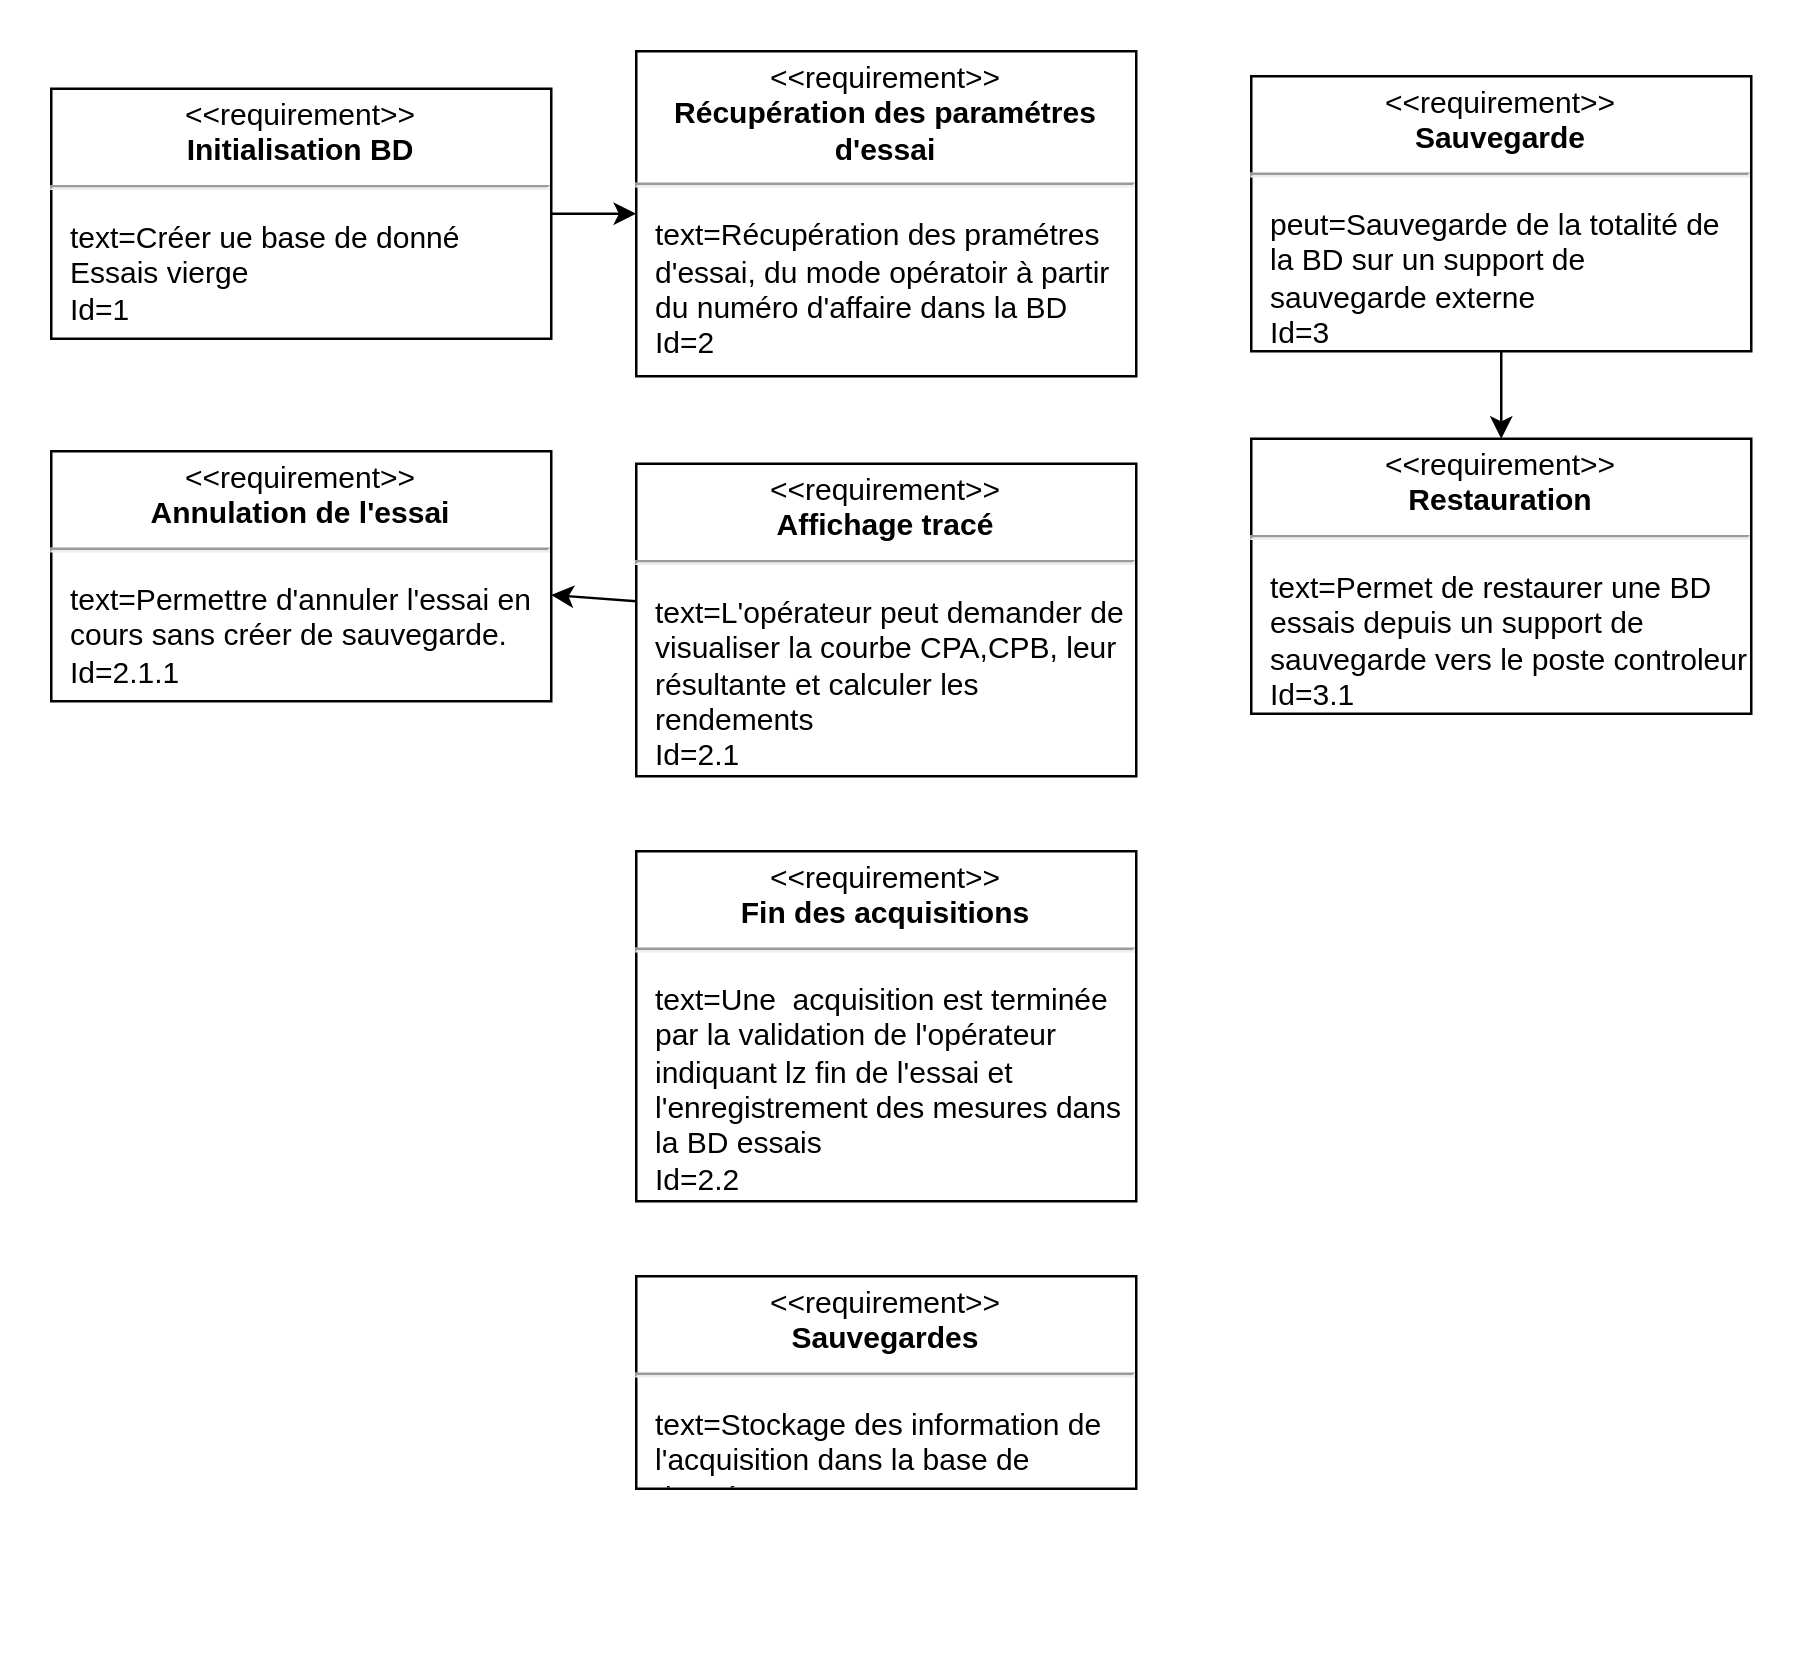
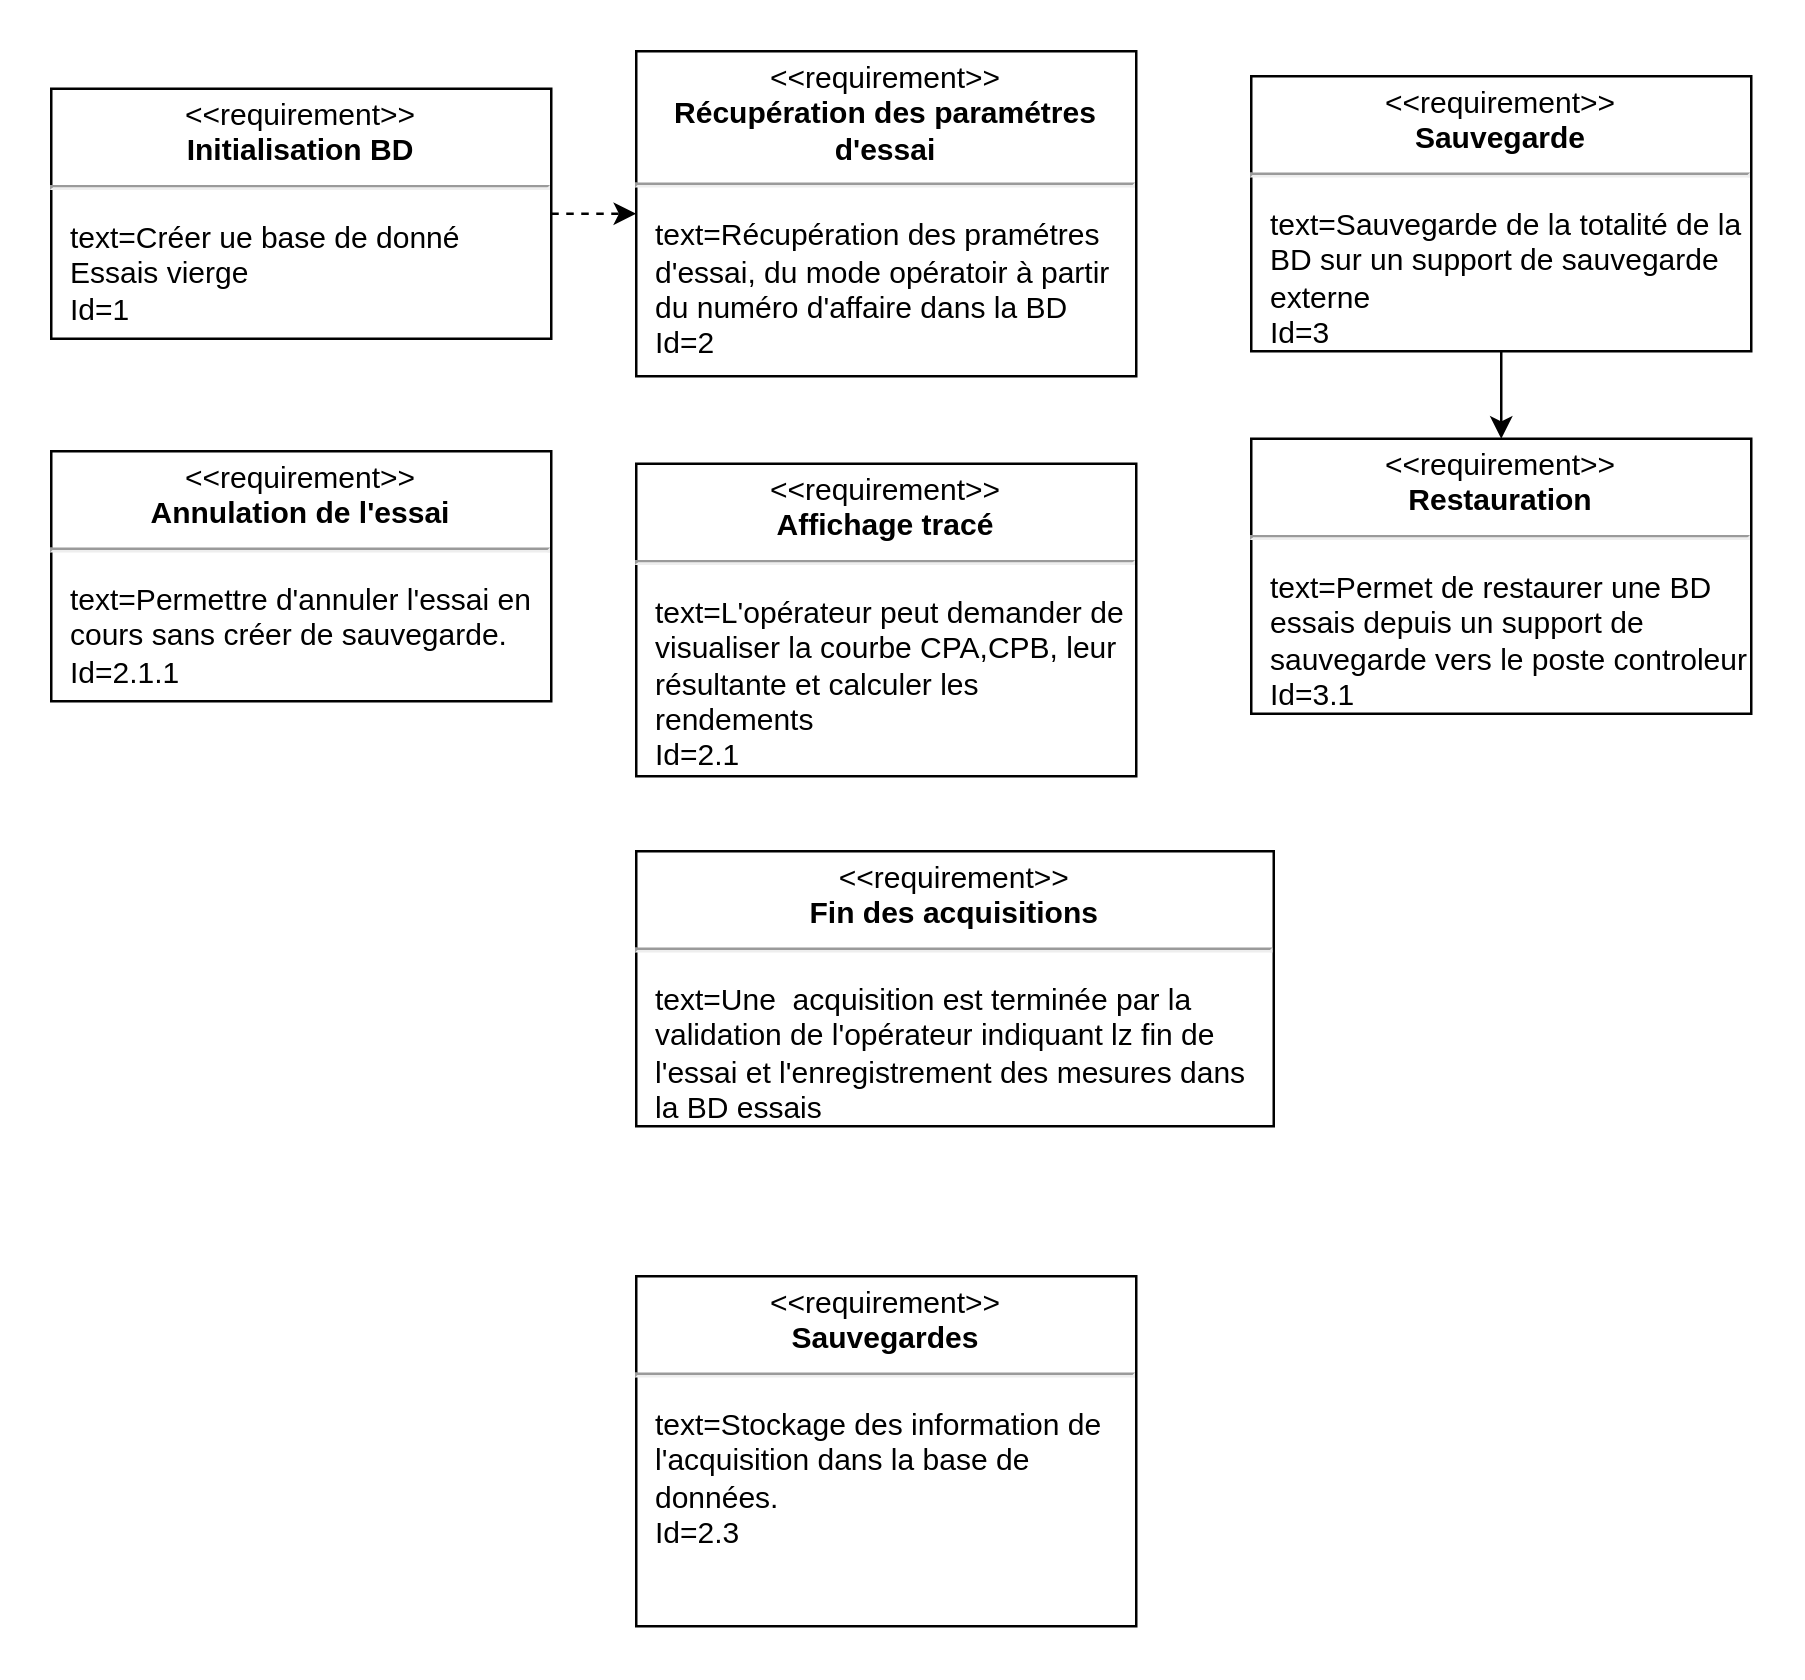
- <mxCell id="6" value="&lt;p style=&quot;margin: 0px ; margin-top: 4px ; text-align: center&quot;&gt;&amp;lt;&amp;lt;requirement&amp;gt;&amp;gt;&lt;br&gt;&lt;b&gt;Sauvegarde&lt;/b&gt;&lt;/p&gt;&lt;hr&gt;&lt;p&gt;&lt;/p&gt;&lt;p style=&quot;margin: 0px ; margin-left: 8px ; text-align: left&quot;&gt;peut=Sauvegarde de la totalité de la BD sur un support de sauvegarde externe&lt;br&gt;Id=3&lt;/p&gt;" style="shape=rect;overflow=fill;html=1;whiteSpace=wrap;align=center;" parent="1" vertex="1"><mxGeometry x="500" y="30" width="200" height="110" as="geometry" /></mxCell>
+ <mxCell id="6" value="&lt;p style=&quot;margin: 0px ; margin-top: 4px ; text-align: center&quot;&gt;&amp;lt;&amp;lt;requirement&amp;gt;&amp;gt;&lt;br&gt;&lt;b&gt;Sauvegarde&lt;/b&gt;&lt;/p&gt;&lt;hr&gt;&lt;p&gt;&lt;/p&gt;&lt;p style=&quot;margin: 0px ; margin-left: 8px ; text-align: left&quot;&gt;text=Sauvegarde de la totalité de la BD sur un support de sauvegarde externe&lt;br&gt;Id=3&lt;/p&gt;" style="shape=rect;overflow=fill;html=1;whiteSpace=wrap;align=center;" parent="1" vertex="1"><mxGeometry x="500" y="30" width="200" height="110" as="geometry" /></mxCell>
- <mxCell id="8" value="" style="edgeStyle=none;html=1;" parent="1" source="9" target="11" edge="1"><mxGeometry relative="1" as="geometry" /></mxCell>
+ <mxCell id="8" value="" style="edgeStyle=none;html=1;dashed=1;" parent="1" source="9" target="11" edge="1"><mxGeometry relative="1" as="geometry" /></mxCell>
- <mxCell id="3" value="" style="edgeStyle=none;html=1;" parent="1" source="4" target="12" edge="1"><mxGeometry relative="1" as="geometry" /></mxCell>
- <mxCell id="7" value="&lt;p style=&quot;margin: 0px ; margin-top: 4px ; text-align: center&quot;&gt;&amp;lt;&amp;lt;requirement&amp;gt;&amp;gt;&lt;br&gt;&lt;b&gt;Fin des acquisitions&lt;/b&gt;&lt;/p&gt;&lt;hr&gt;&lt;p&gt;&lt;/p&gt;&lt;p style=&quot;margin: 0px ; margin-left: 8px ; text-align: left&quot;&gt;text=Une&amp;nbsp; acquisition est terminée par la validation de l'opérateur indiquant lz fin de l'essai et l'enregistrement des mesures dans la BD essais&lt;/p&gt;&lt;p style=&quot;margin: 0px ; margin-left: 8px ; text-align: left&quot;&gt;Id=2.2&lt;/p&gt;" style="shape=rect;overflow=fill;html=1;whiteSpace=wrap;align=center;" parent="1" vertex="1"><mxGeometry x="254" y="340" width="200" height="140" as="geometry" /></mxCell>
+ <mxCell id="7" value="&lt;p style=&quot;margin: 0px ; margin-top: 4px ; text-align: center&quot;&gt;&amp;lt;&amp;lt;requirement&amp;gt;&amp;gt;&lt;br&gt;&lt;b&gt;Fin des acquisitions&lt;/b&gt;&lt;/p&gt;&lt;hr&gt;&lt;p&gt;&lt;/p&gt;&lt;p style=&quot;margin: 0px ; margin-left: 8px ; text-align: left&quot;&gt;text=Une&amp;nbsp; acquisition est terminée par la validation de l'opérateur indiquant lz fin de l'essai et l'enregistrement des mesures dans la BD essais&lt;/p&gt;&lt;p style=&quot;margin: 0px ; margin-left: 8px ; text-align: left&quot;&gt;Id=2.2&lt;/p&gt;" style="shape=rect;overflow=fill;html=1;whiteSpace=wrap;align=center;" parent="1" vertex="1"><mxGeometry x="254" y="340" width="255" height="110" as="geometry" /></mxCell>
- <mxCell id="2" value="&lt;p style=&quot;margin: 0px ; margin-top: 4px ; text-align: center&quot;&gt;&amp;lt;&amp;lt;requirement&amp;gt;&amp;gt;&lt;br&gt;&lt;b&gt;Sauvegardes&lt;/b&gt;&lt;/p&gt;&lt;hr&gt;&lt;p&gt;&lt;/p&gt;&lt;p style=&quot;margin: 0px ; margin-left: 8px ; text-align: left&quot;&gt;text=Stockage des information de l'acquisition dans la base de données.&lt;br&gt;Id=2.3&lt;/p&gt;" style="shape=rect;overflow=fill;html=1;whiteSpace=wrap;align=center;" parent="1" vertex="1"><mxGeometry x="254" y="510" width="200" height="85" as="geometry" /></mxCell>
+ <mxCell id="2" value="&lt;p style=&quot;margin: 0px ; margin-top: 4px ; text-align: center&quot;&gt;&amp;lt;&amp;lt;requirement&amp;gt;&amp;gt;&lt;br&gt;&lt;b&gt;Sauvegardes&lt;/b&gt;&lt;/p&gt;&lt;hr&gt;&lt;p&gt;&lt;/p&gt;&lt;p style=&quot;margin: 0px ; margin-left: 8px ; text-align: left&quot;&gt;text=Stockage des information de l'acquisition dans la base de données.&lt;br&gt;Id=2.3&lt;/p&gt;" style="shape=rect;overflow=fill;html=1;whiteSpace=wrap;align=center;" parent="1" vertex="1"><mxGeometry x="254" y="510" width="200" height="140" as="geometry" /></mxCell>
